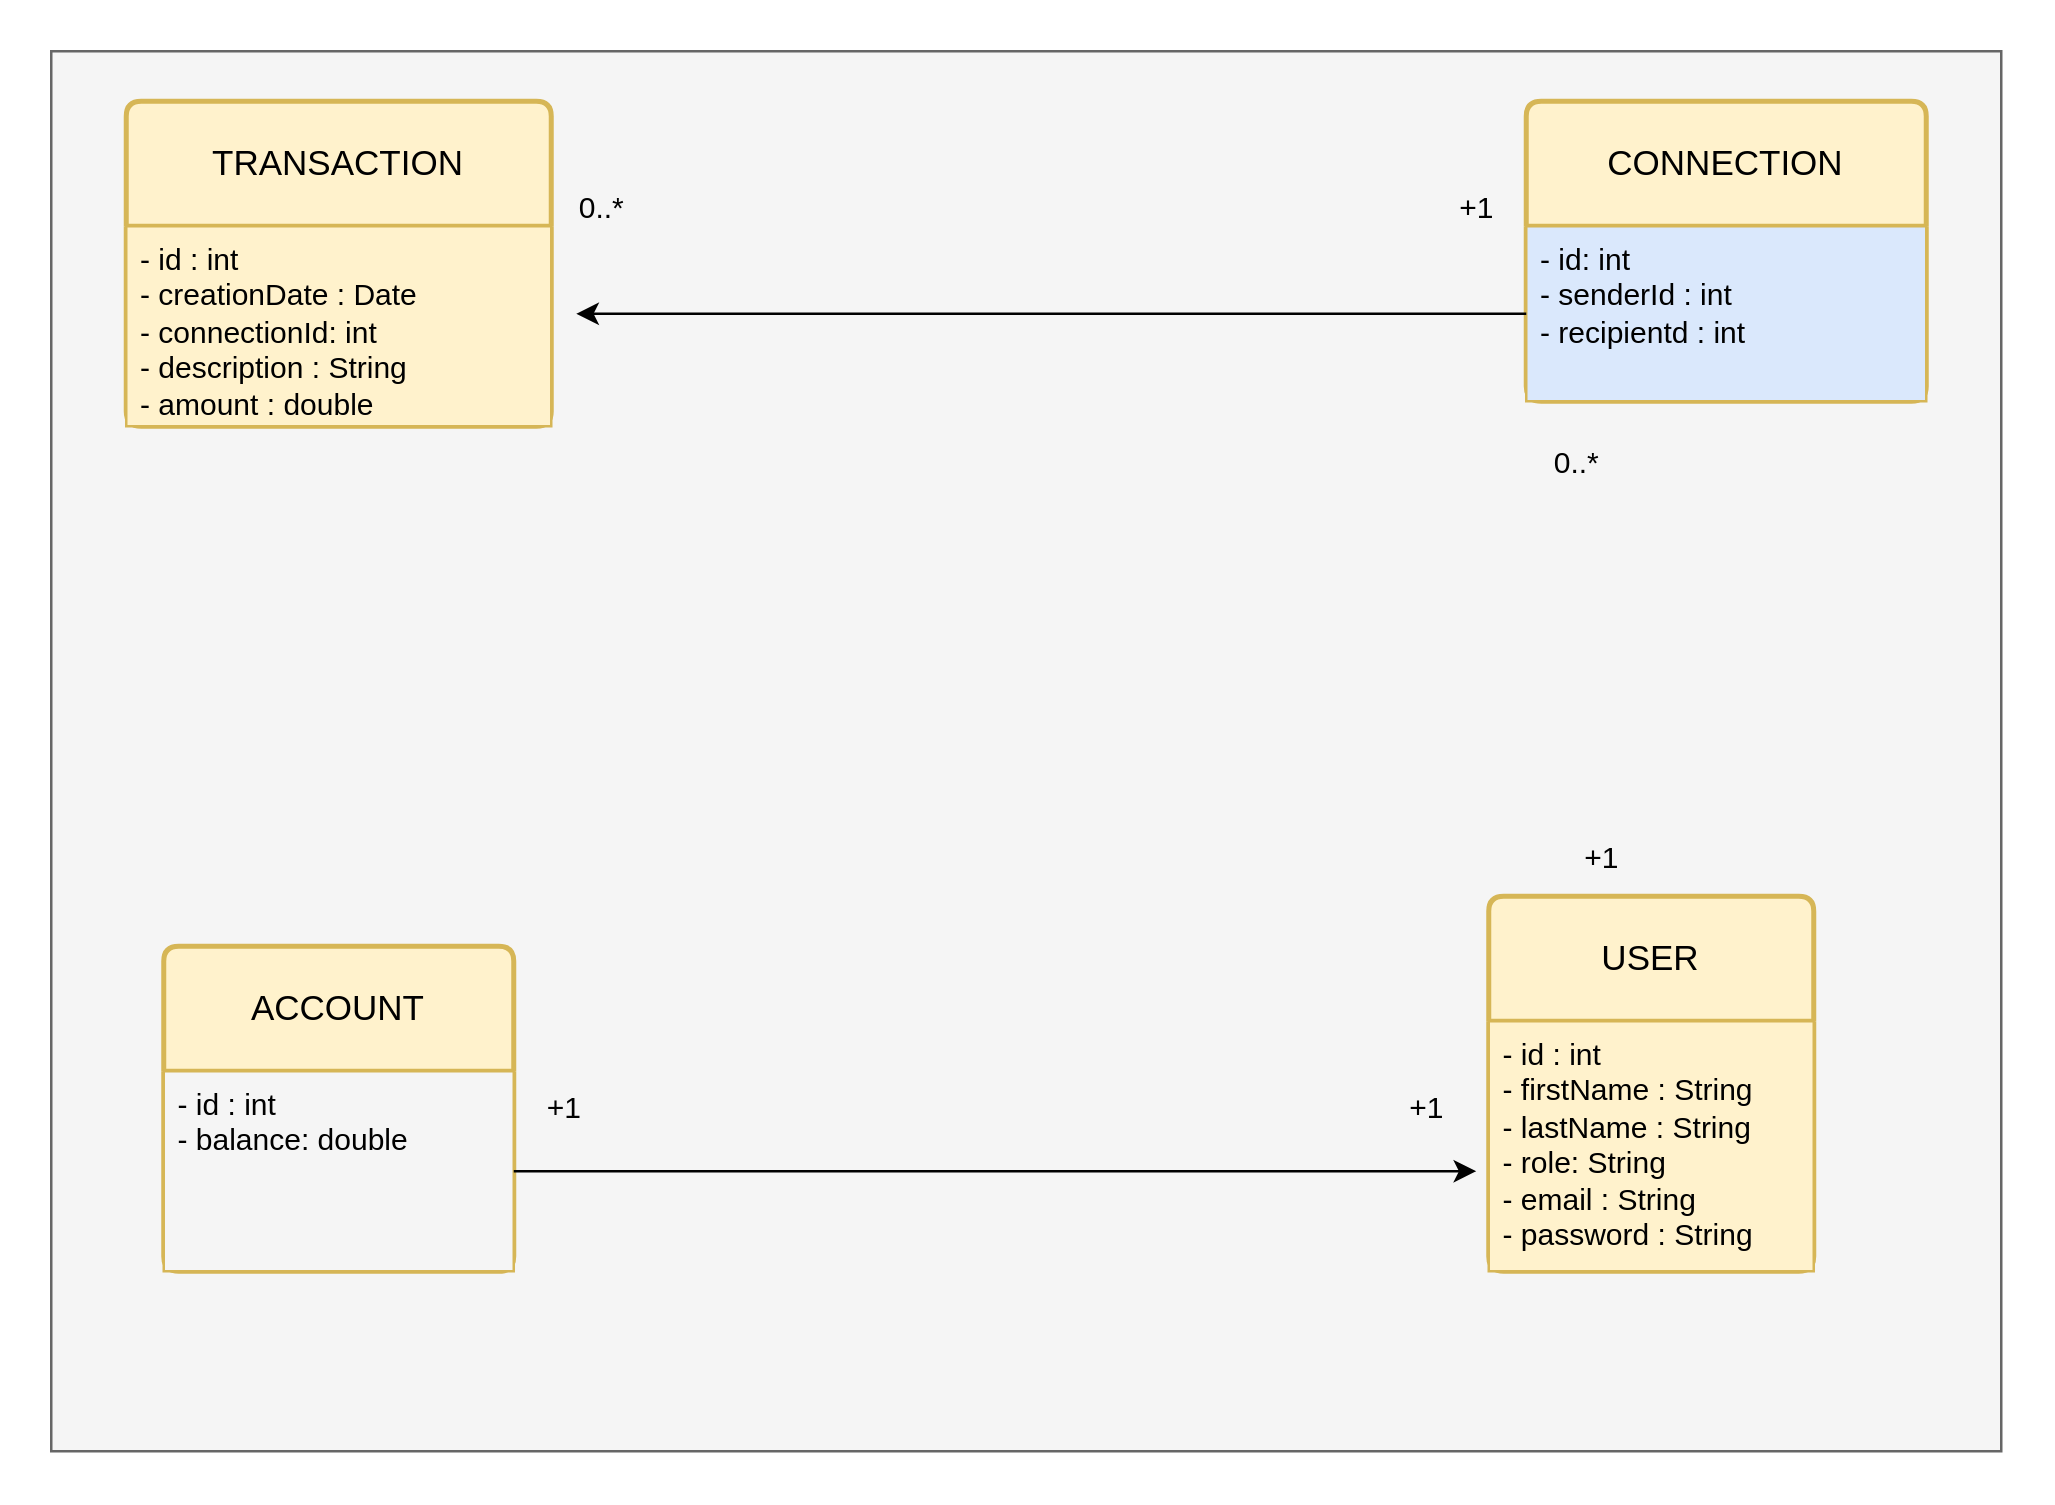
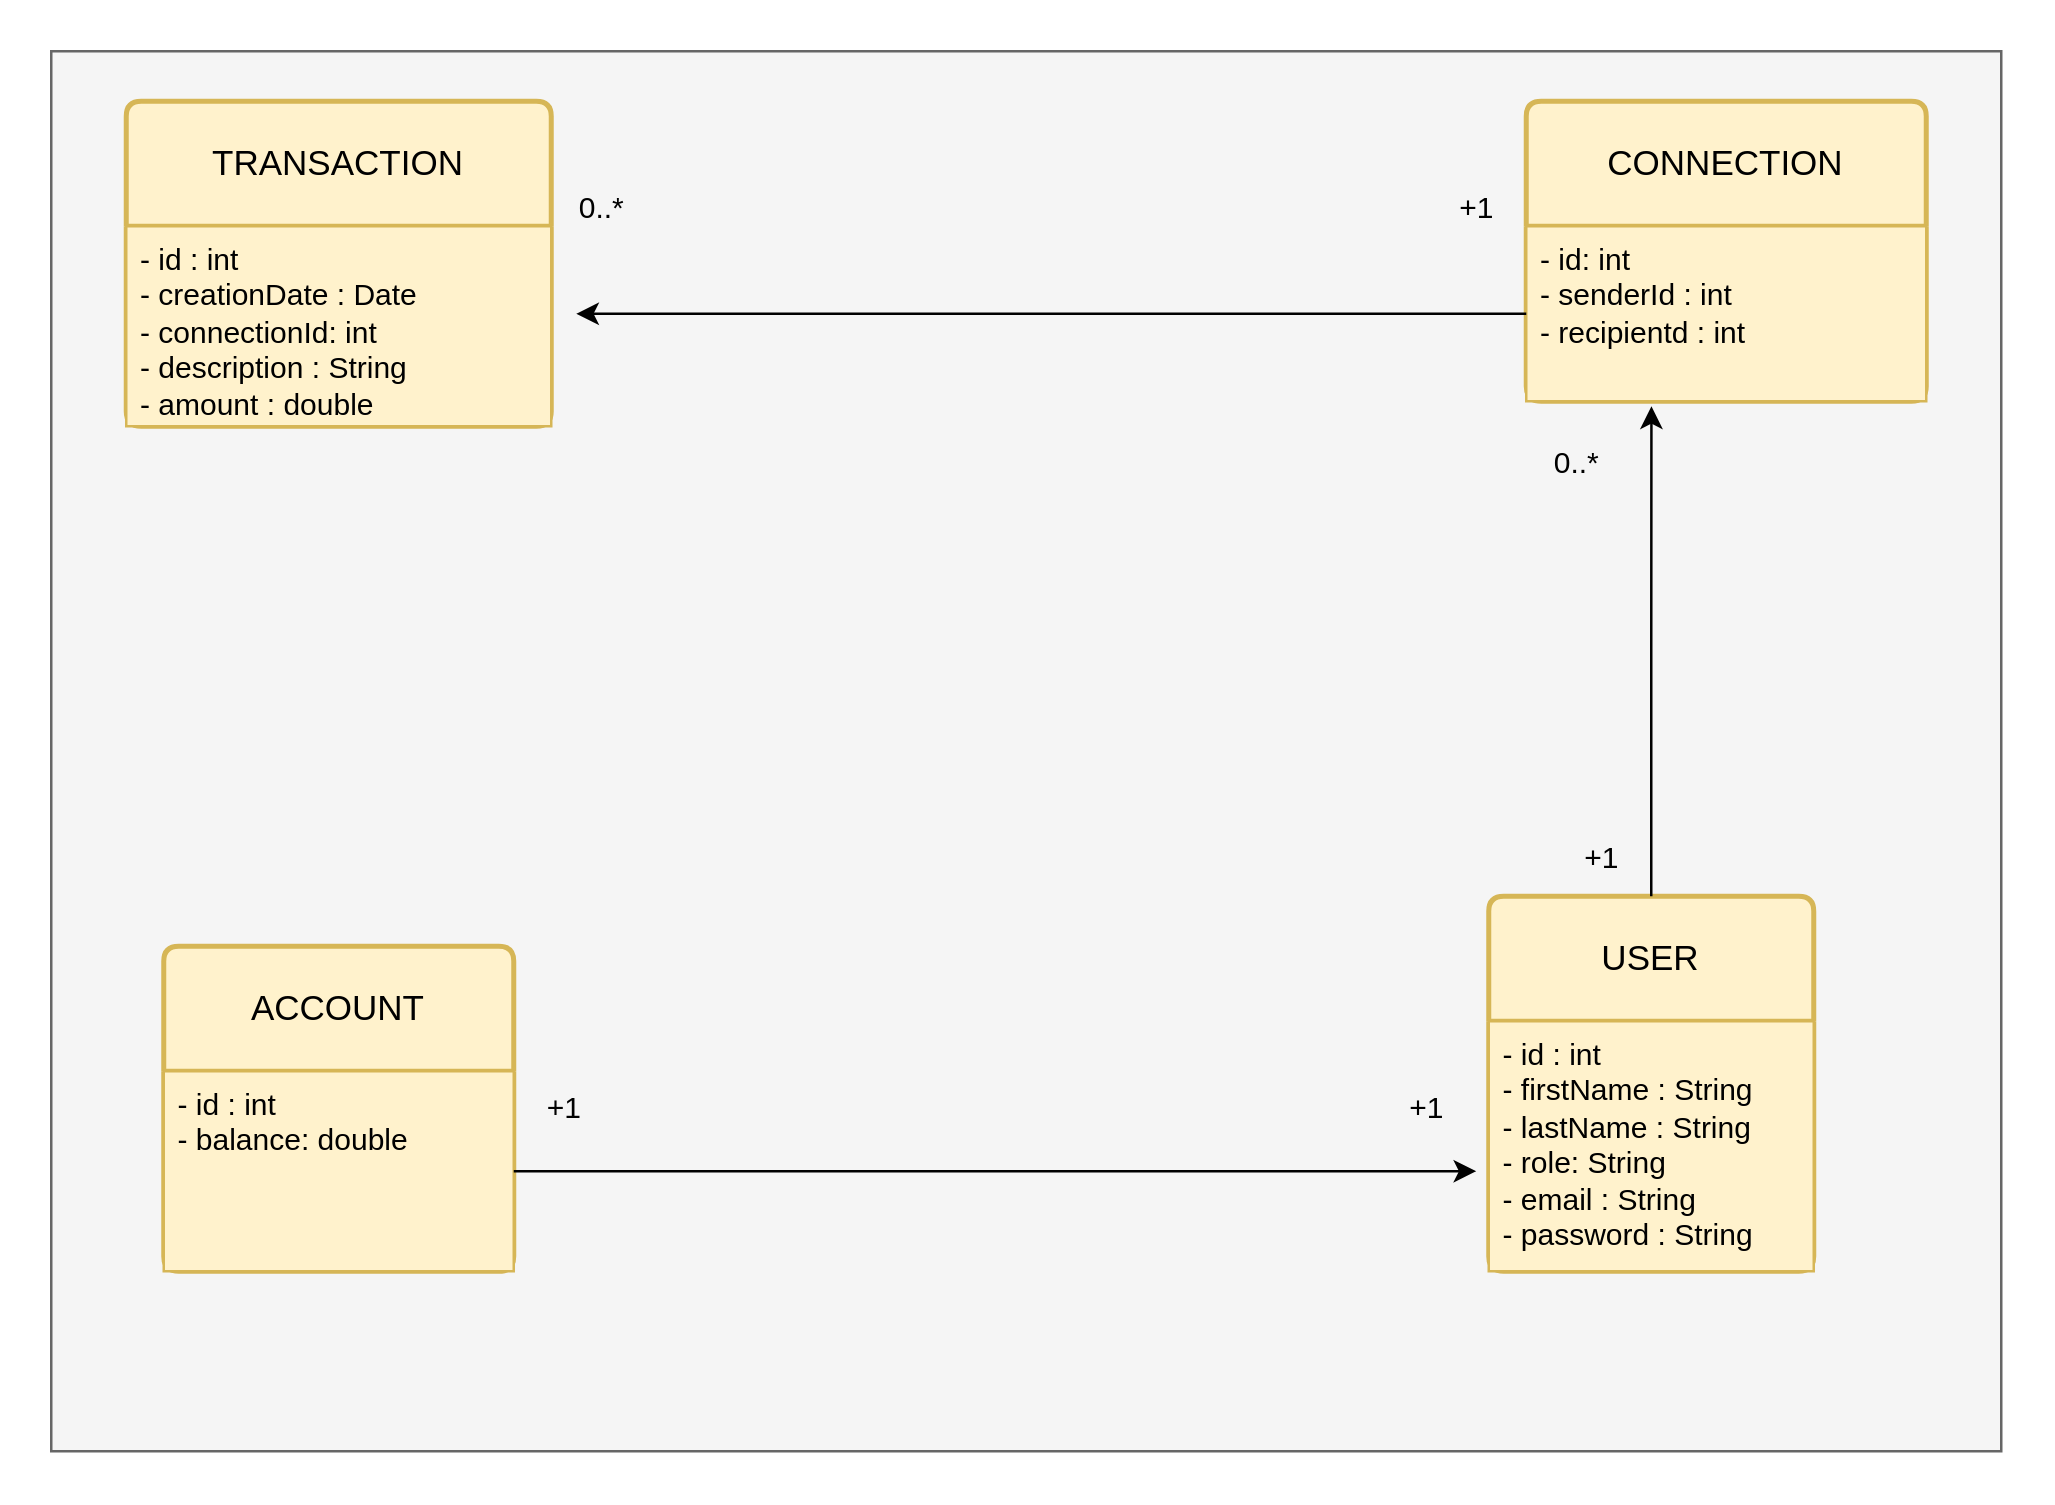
- <mxCell id="8" value="- id: int&lt;div&gt;- senderId : int&lt;br&gt;- recipientd : int&lt;div&gt;&lt;br&gt;&lt;/div&gt;&lt;/div&gt;" style="align=left;strokeColor=#d6b656;fillColor=#dae8fc;spacingLeft=4;fontSize=12;verticalAlign=top;resizable=0;rotatable=0;part=1;html=1;" parent="7" vertex="1"><mxGeometry y="50" width="160" height="70" as="geometry" /></mxCell>
+ <mxCell id="8" value="- id: int&lt;div&gt;- senderId : int&lt;br&gt;- recipientd : int&lt;div&gt;&lt;br&gt;&lt;/div&gt;&lt;/div&gt;" style="align=left;strokeColor=#d6b656;fillColor=#fff2cc;spacingLeft=4;fontSize=12;verticalAlign=top;resizable=0;rotatable=0;part=1;html=1;" parent="7" vertex="1"><mxGeometry y="50" width="160" height="70" as="geometry" /></mxCell>
+ <mxCell id="17" style="edgeStyle=orthogonalEdgeStyle;rounded=0;orthogonalLoop=1;jettySize=auto;html=1;entryX=0.313;entryY=1.029;entryDx=0;entryDy=0;entryPerimeter=0;" edge="1" parent="1" source="3" target="8"><mxGeometry relative="1" as="geometry" /></mxCell>
- <mxCell id="10" value="- id : int&lt;div&gt;&lt;div&gt;- balance: double&lt;/div&gt;&lt;div&gt;&lt;br&gt;&lt;/div&gt;&lt;div&gt;&lt;br&gt;&lt;/div&gt;&lt;/div&gt;" style="align=left;strokeColor=#d6b656;fillColor=#f5f5f5;spacingLeft=4;fontSize=12;verticalAlign=top;resizable=0;rotatable=0;part=1;html=1;" parent="9" vertex="1"><mxGeometry y="50" width="140" height="80" as="geometry" /></mxCell>
+ <mxCell id="10" value="- id : int&lt;div&gt;&lt;div&gt;- balance: double&lt;/div&gt;&lt;div&gt;&lt;br&gt;&lt;/div&gt;&lt;div&gt;&lt;br&gt;&lt;/div&gt;&lt;/div&gt;" style="align=left;strokeColor=#d6b656;fillColor=#fff2cc;spacingLeft=4;fontSize=12;verticalAlign=top;resizable=0;rotatable=0;part=1;html=1;" parent="9" vertex="1"><mxGeometry y="50" width="140" height="80" as="geometry" /></mxCell>
